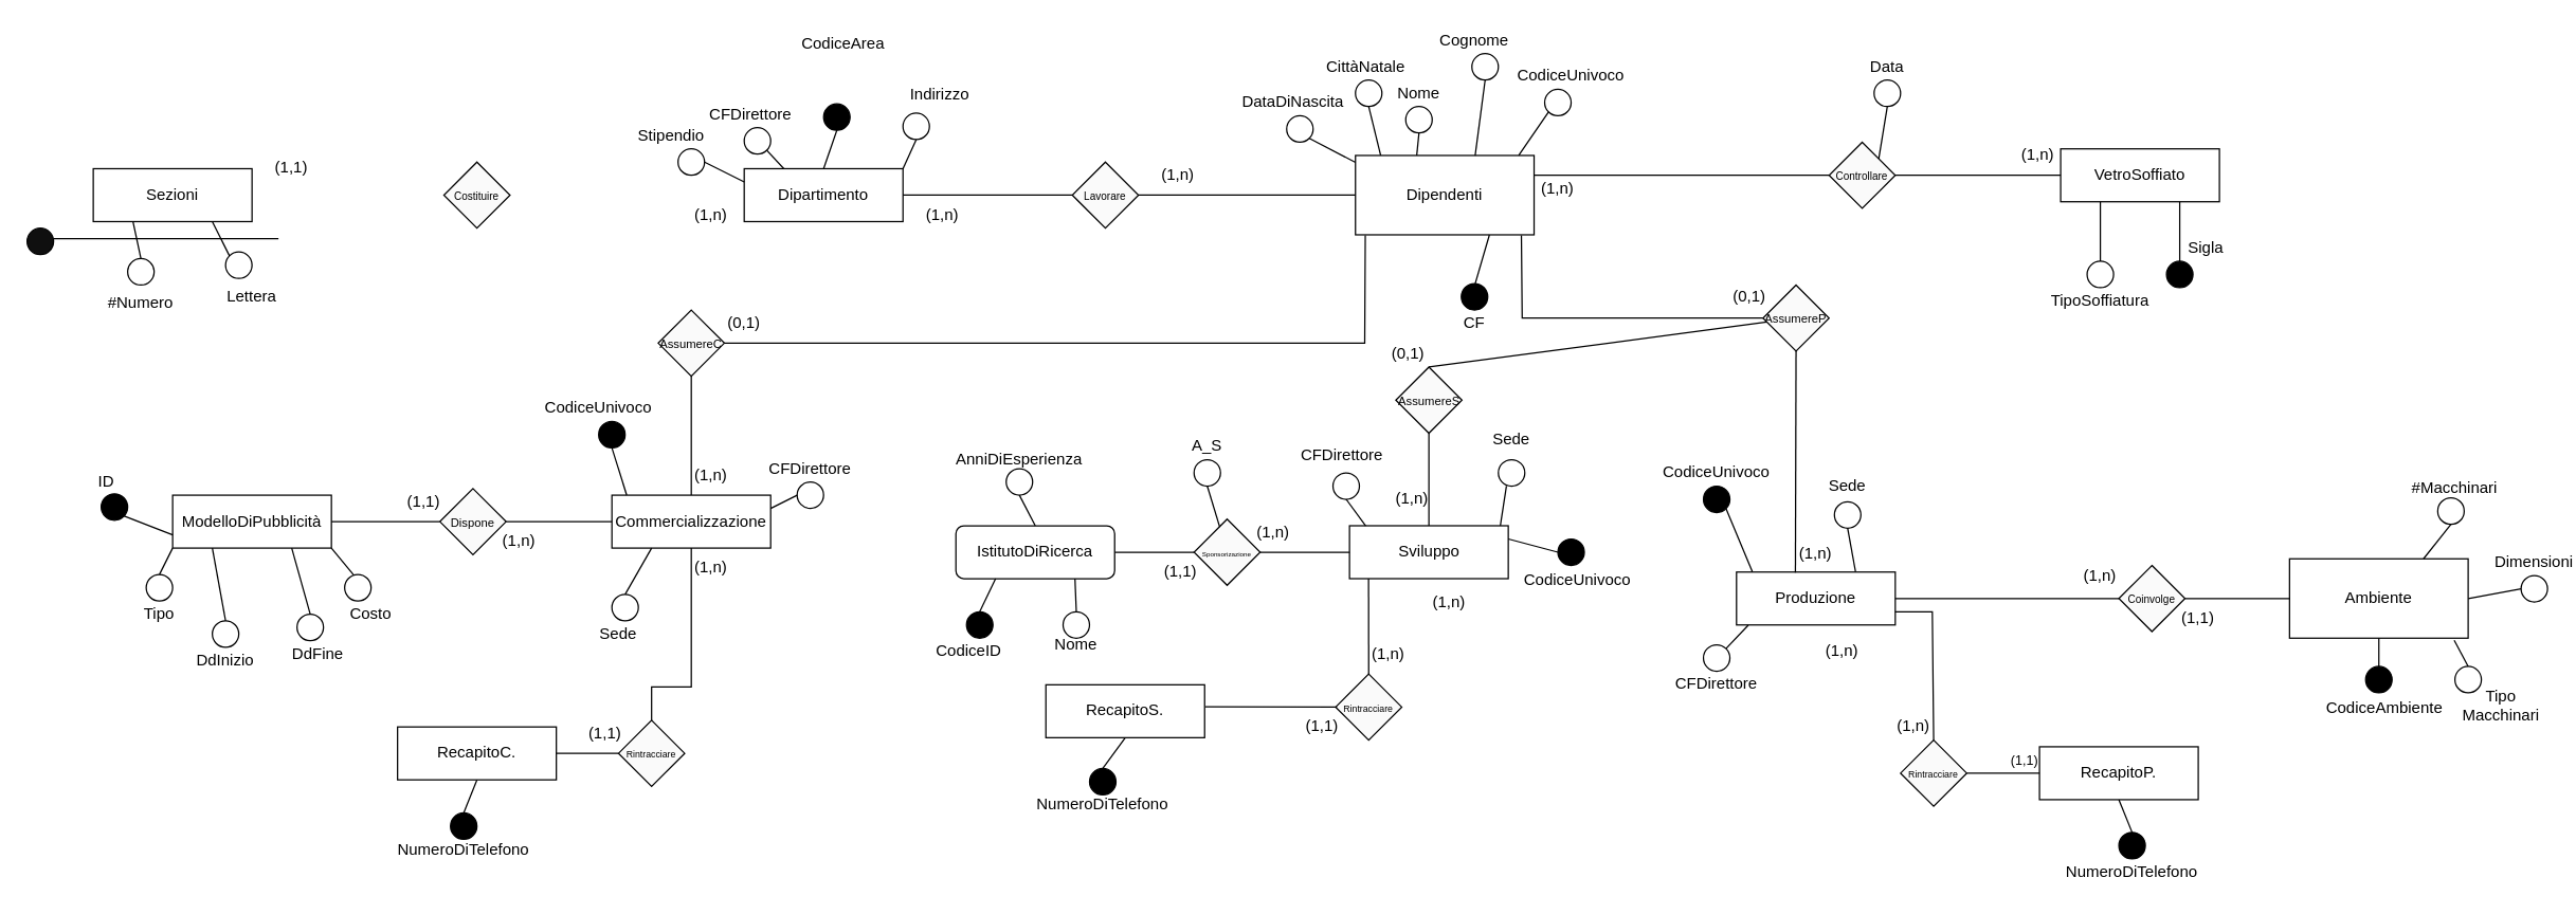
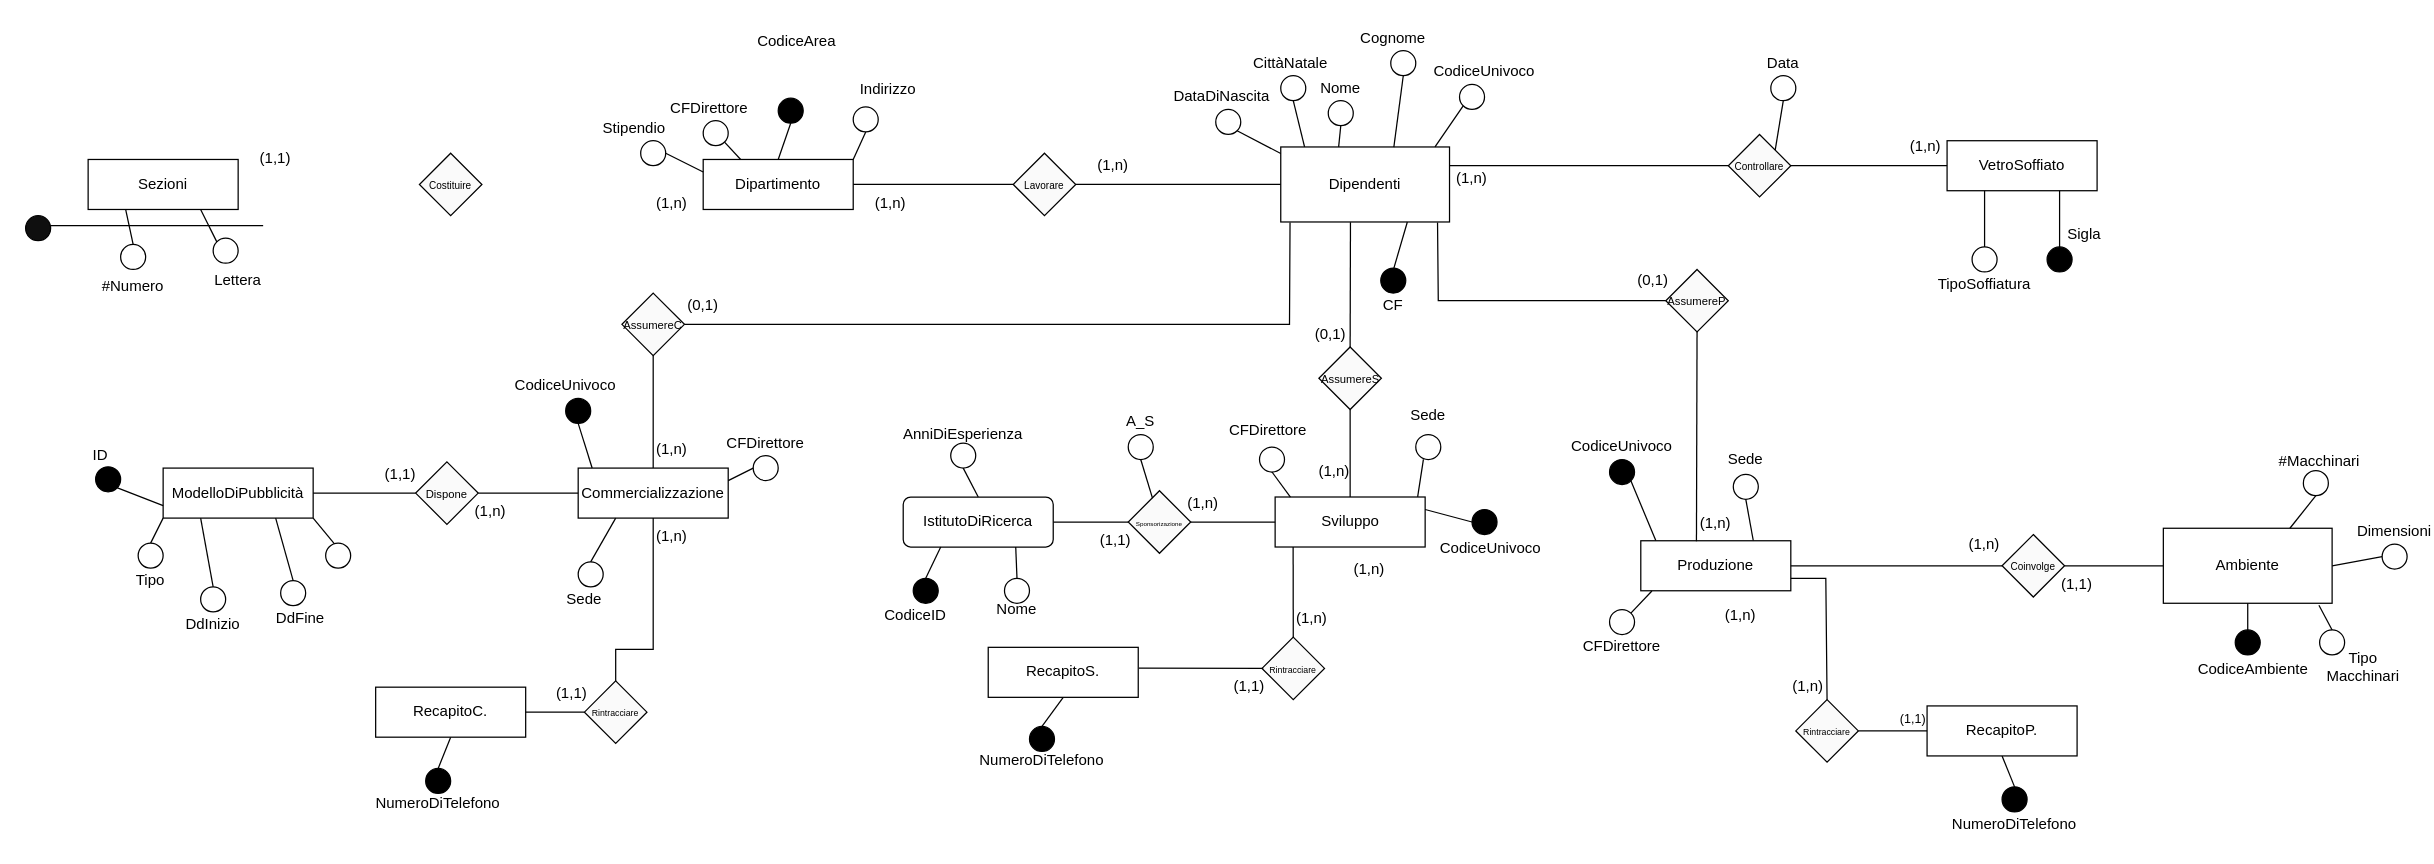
- <mxCell id="142" value="" style="endArrow=none;html=1;rounded=0;exitX=0.5;exitY=0;exitDx=0;exitDy=0;" parent="1" source="97" target="80" edge="1"><mxGeometry width="50" height="50" relative="1" as="geometry"><mxPoint x="1094.22" y="277" as="sourcePoint" /><mxPoint x="1080" y="180" as="targetPoint" /></mxGeometry></mxCell>
+ <mxCell id="142" value="" style="endArrow=none;html=1;rounded=0;exitX=0.5;exitY=0;exitDx=0;exitDy=0;entryX=0.413;entryY=1.005;entryDx=0;entryDy=0;entryPerimeter=0;" parent="1" source="97" target="81" edge="1"><mxGeometry width="50" height="50" relative="1" as="geometry"><mxPoint x="1094.22" y="277" as="sourcePoint" /><mxPoint x="1080" y="180" as="targetPoint" /></mxGeometry></mxCell>
- <mxCell id="54" value="Costo&lt;br&gt;" style="text;html=1;strokeColor=none;fillColor=none;align=center;verticalAlign=middle;whiteSpace=wrap;rounded=0;" parent="1" vertex="1"><mxGeometry x="270" y="453.87" width="20" height="20" as="geometry" /></mxCell>
